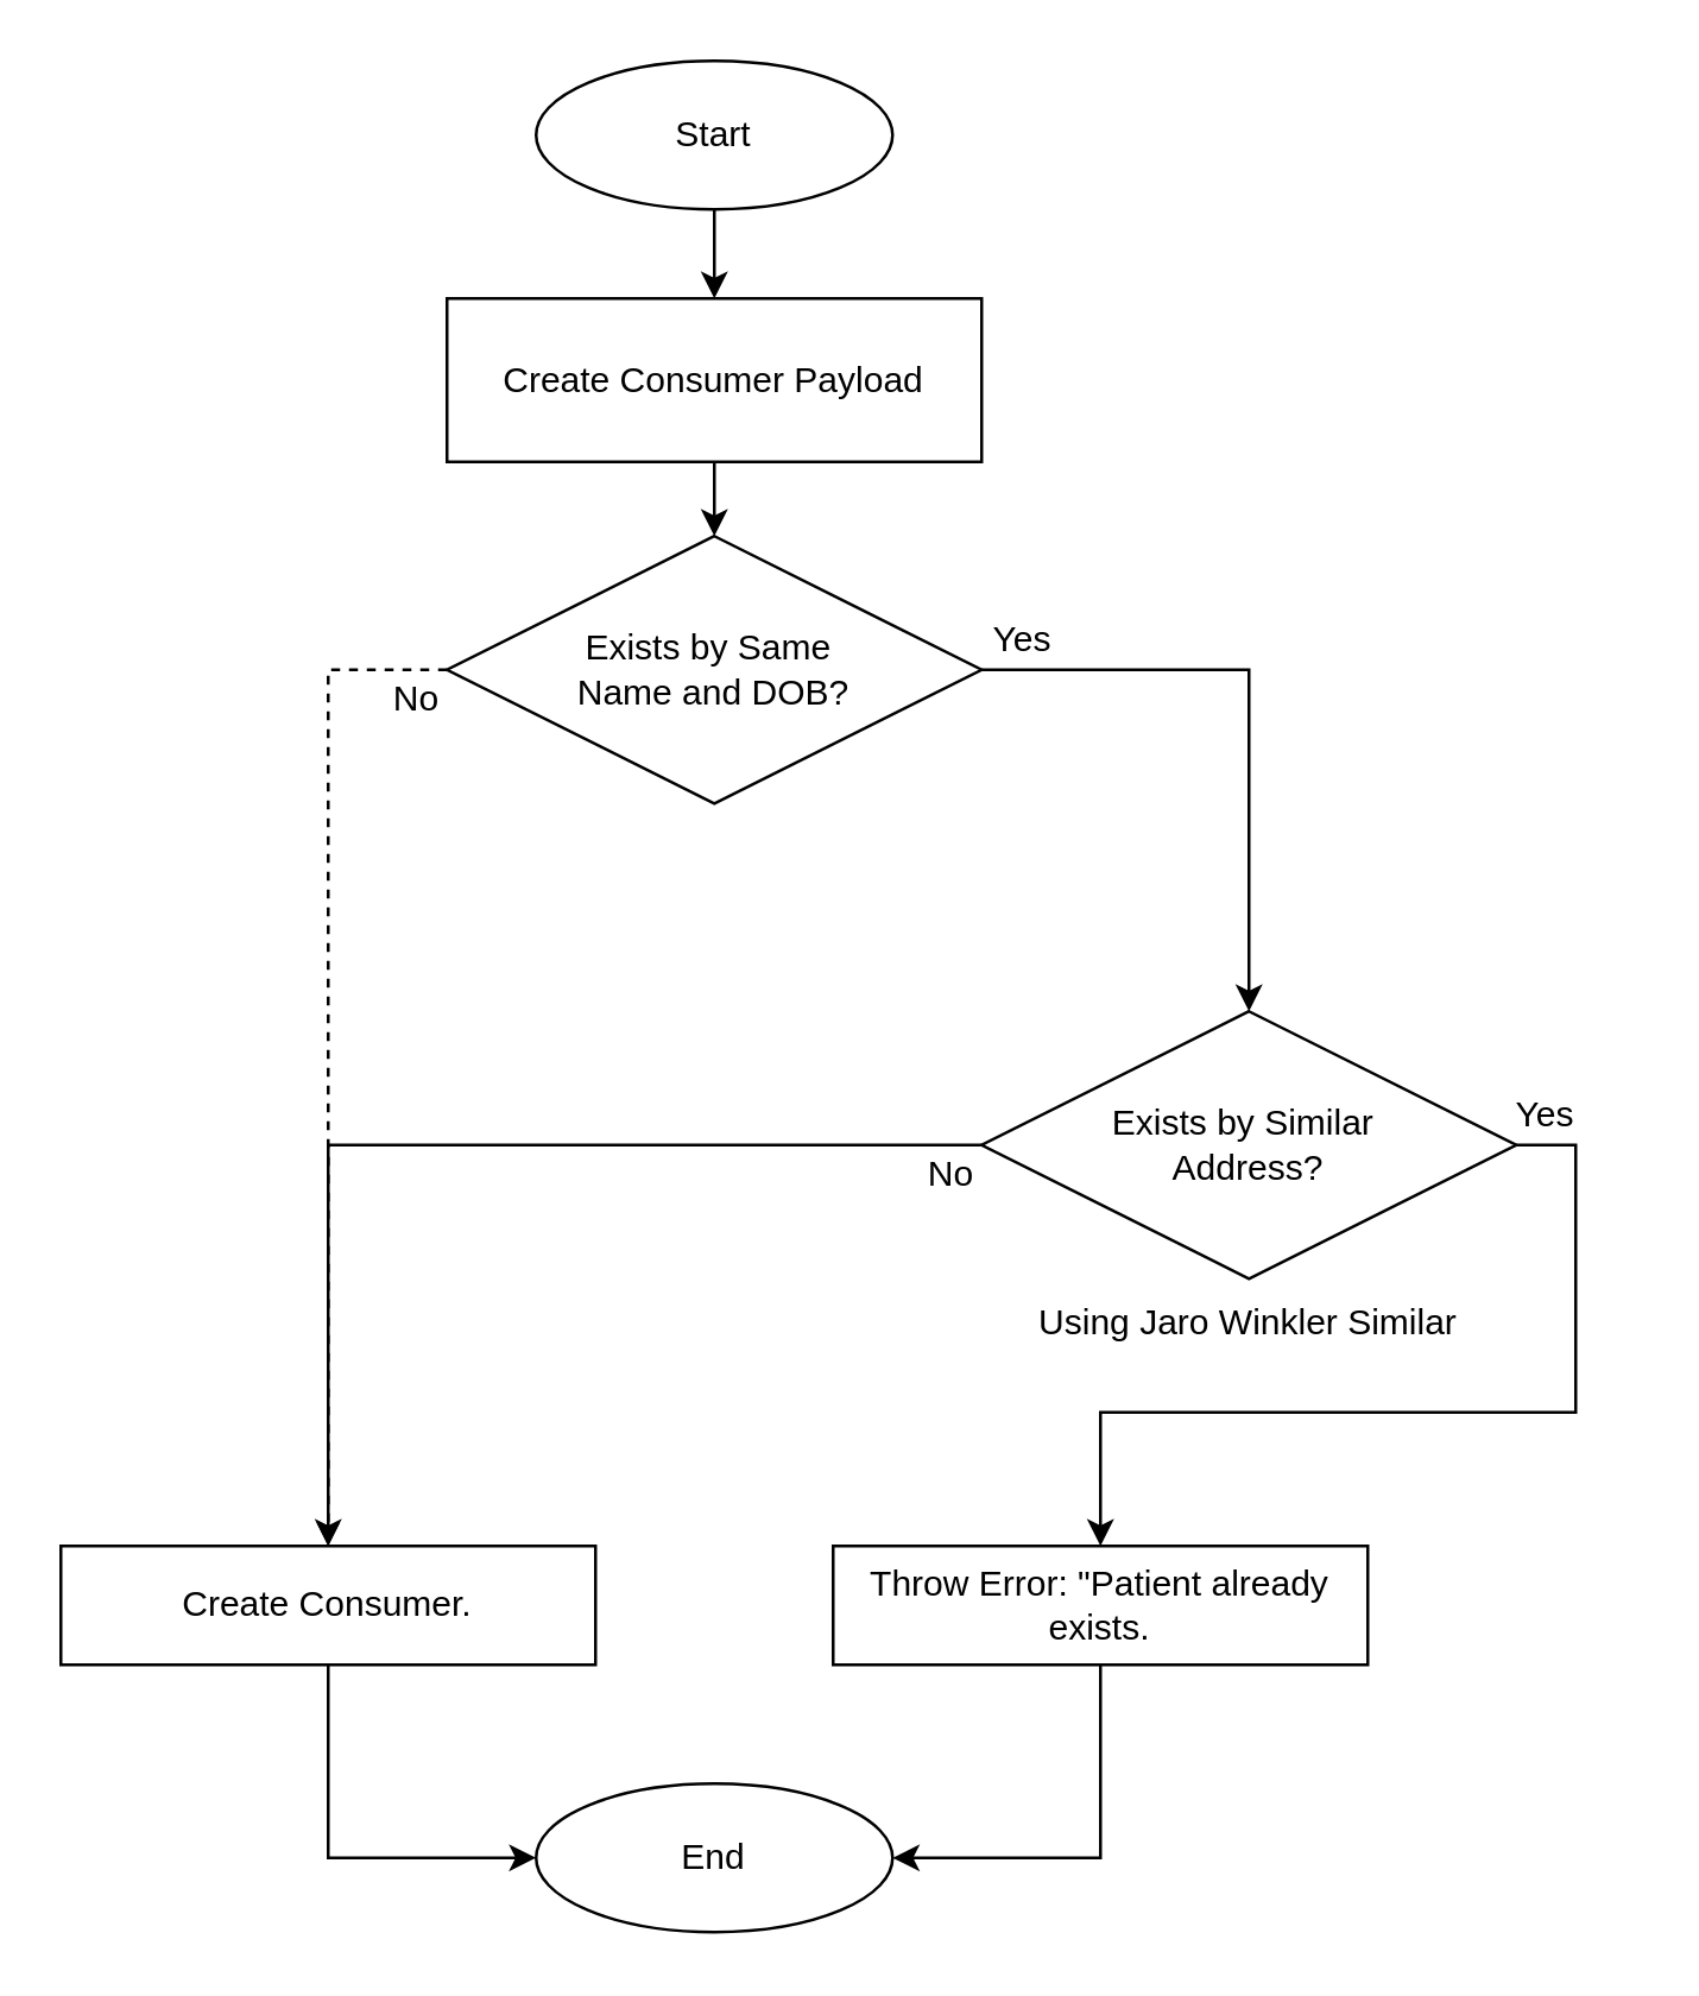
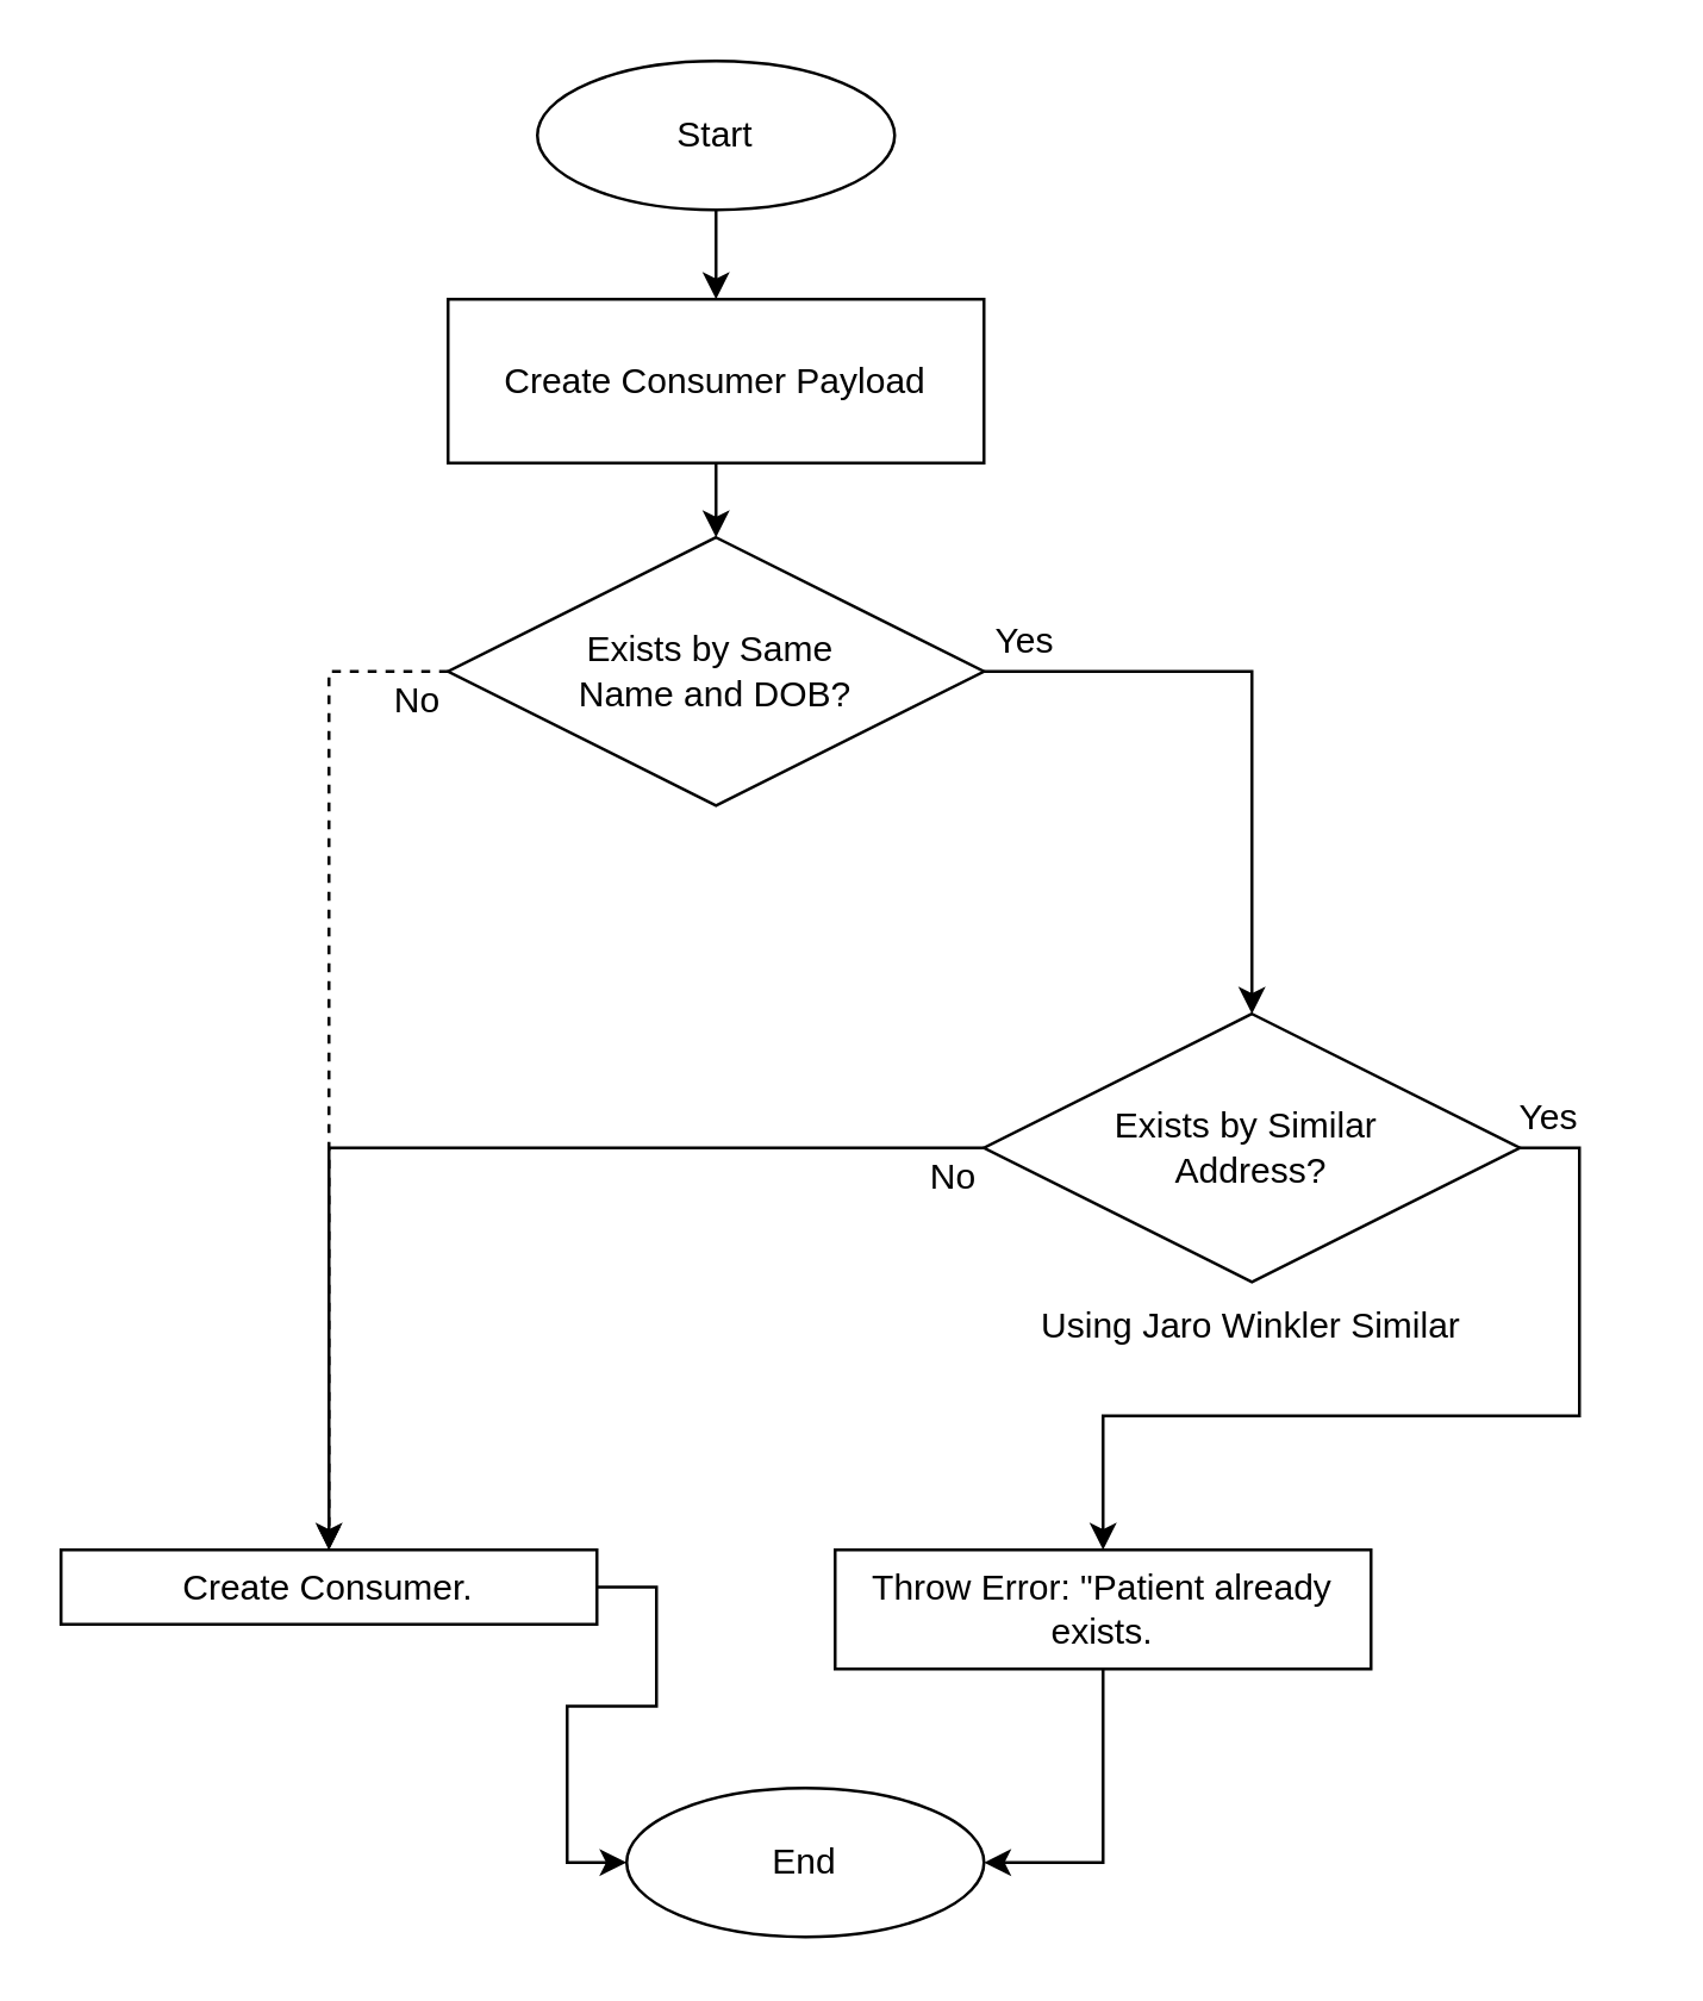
- <mxCell id="13" value="Create Consumer." style="rounded=0;whiteSpace=wrap;html=1;" vertex="1" parent="1"><mxGeometry x="20" y="520" width="180" height="40" as="geometry" /></mxCell>
+ <mxCell id="13" value="Create Consumer." style="rounded=0;whiteSpace=wrap;html=1;" vertex="1" parent="1"><mxGeometry x="20" y="520" width="180" height="25" as="geometry" /></mxCell>
- <mxCell id="4" value="&lt;font&gt;End&lt;/font&gt;" style="ellipse;whiteSpace=wrap;html=1;fontSize=12;" vertex="1" parent="1"><mxGeometry x="180" y="600" width="120" height="50" as="geometry" /></mxCell>
+ <mxCell id="4" value="&lt;font&gt;End&lt;/font&gt;" style="ellipse;whiteSpace=wrap;html=1;fontSize=12;" vertex="1" parent="1"><mxGeometry x="210" y="600" width="120" height="50" as="geometry" /></mxCell>
